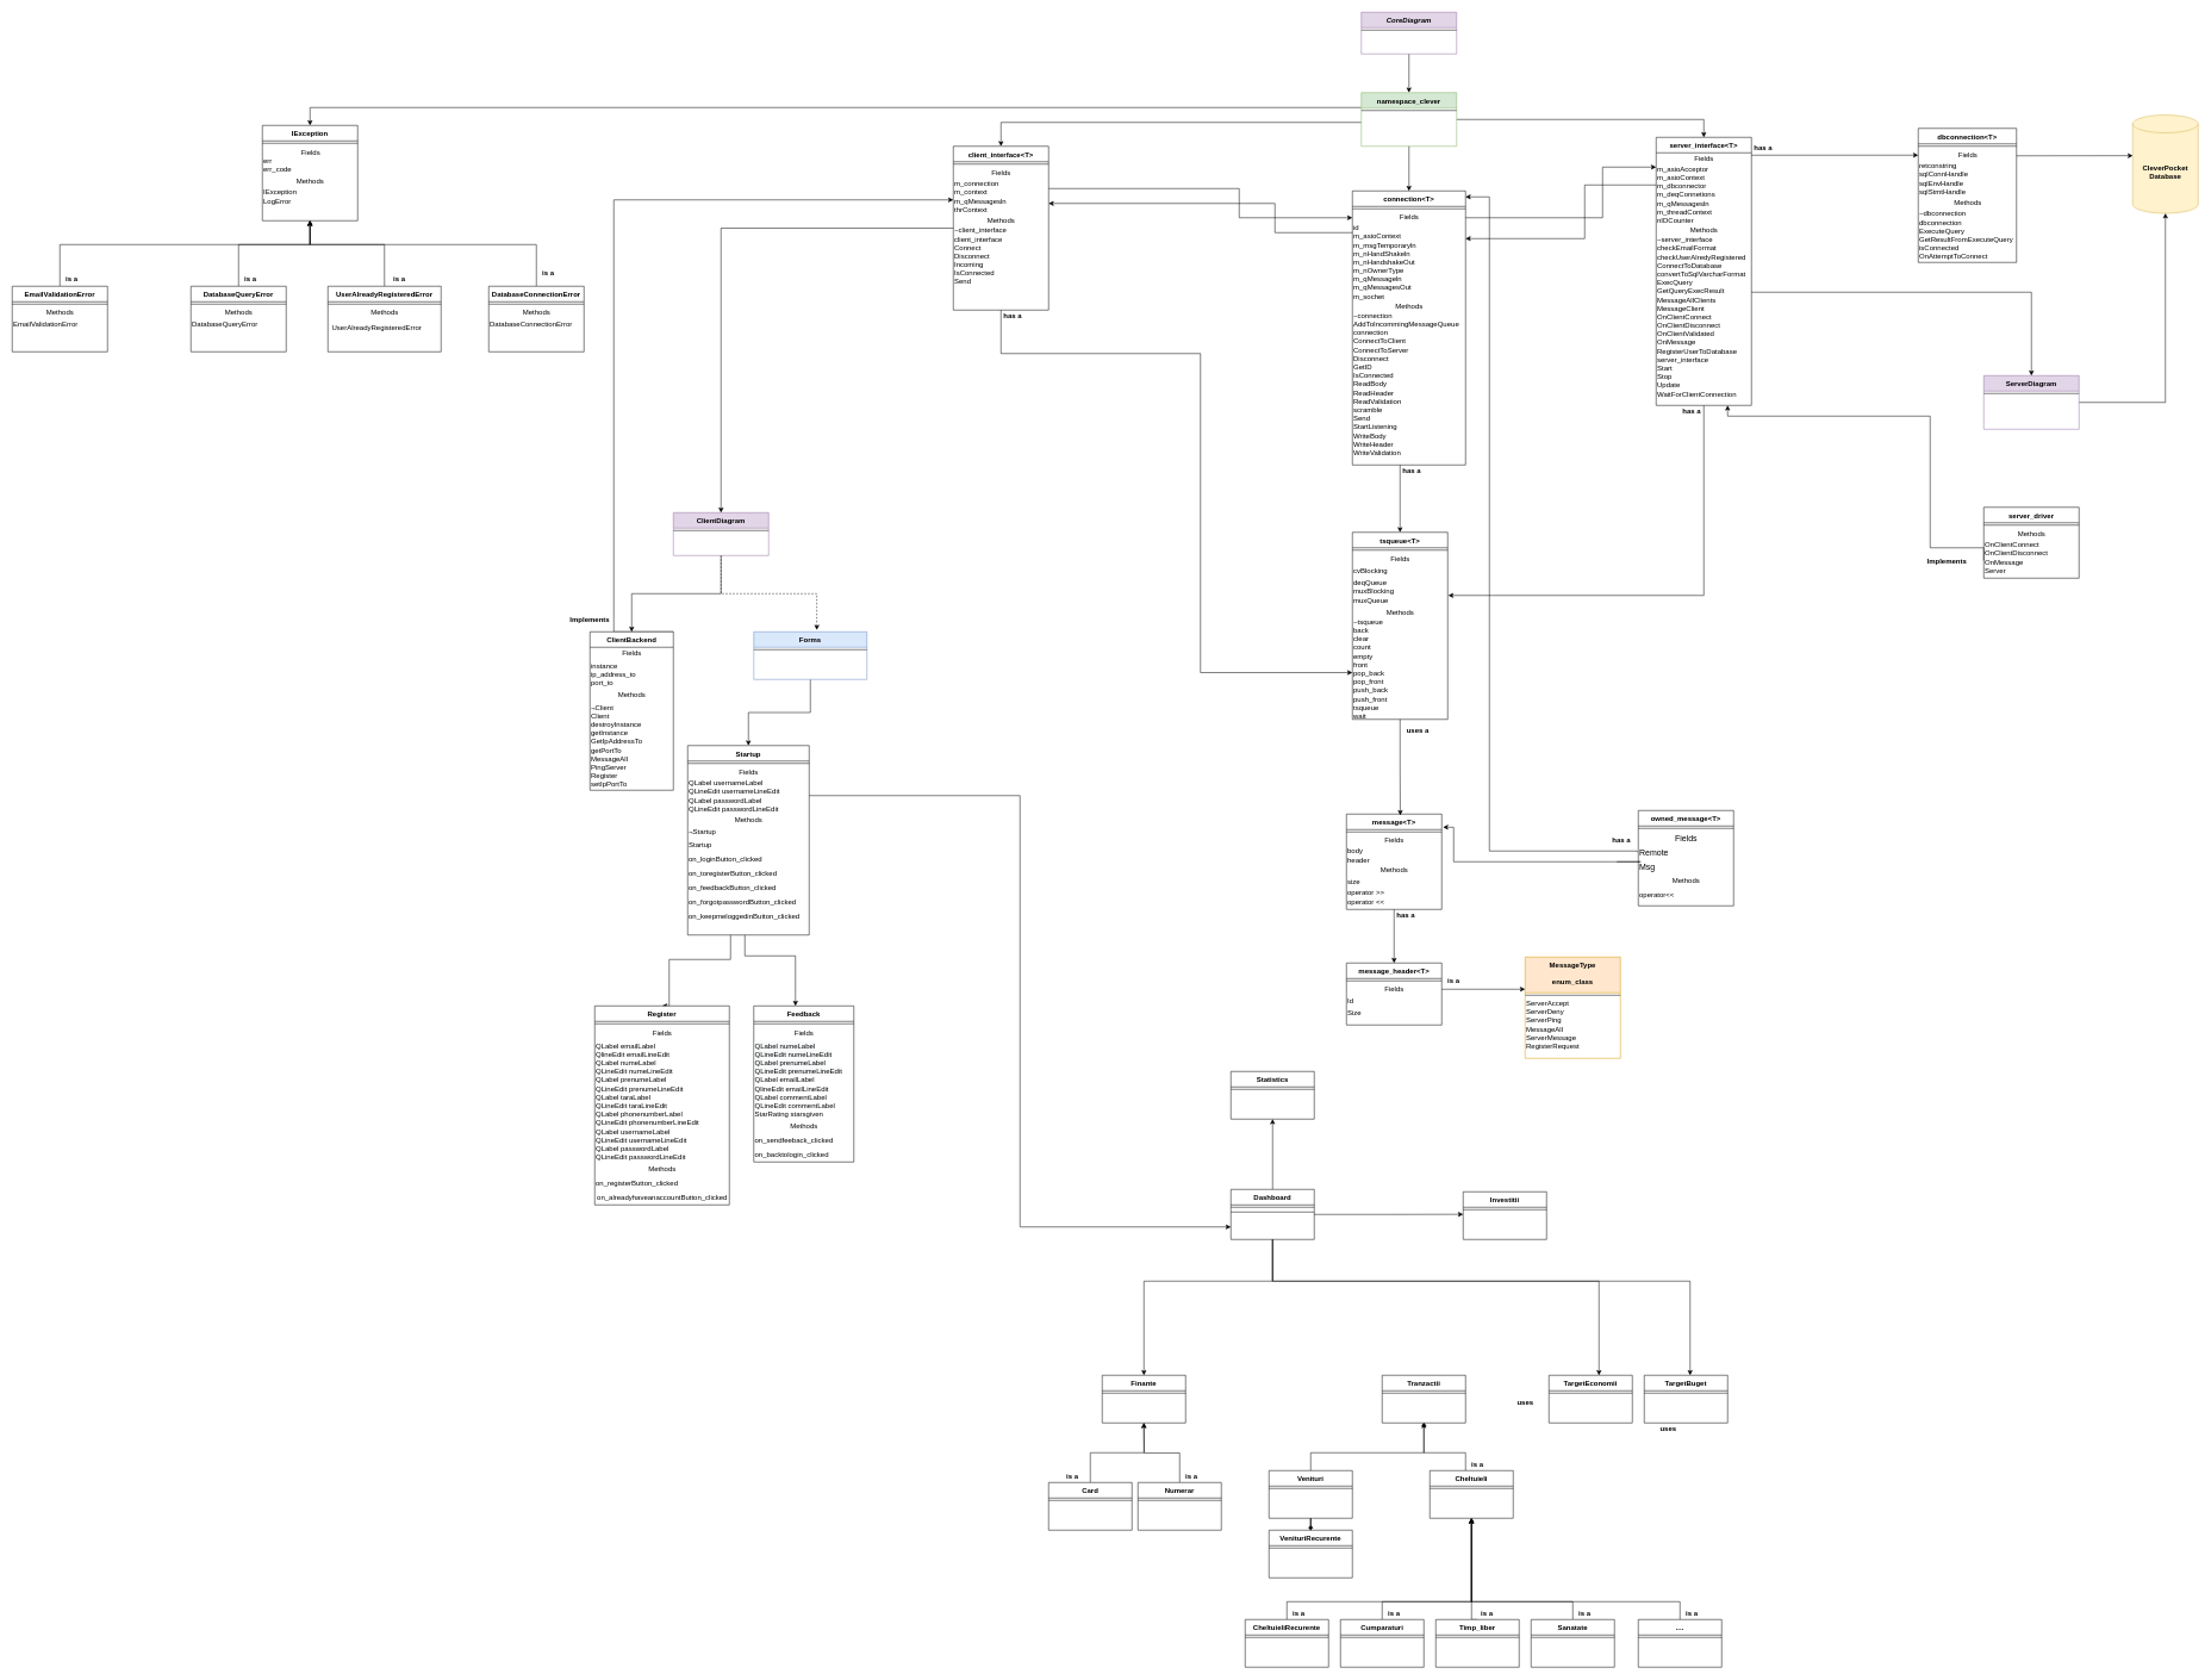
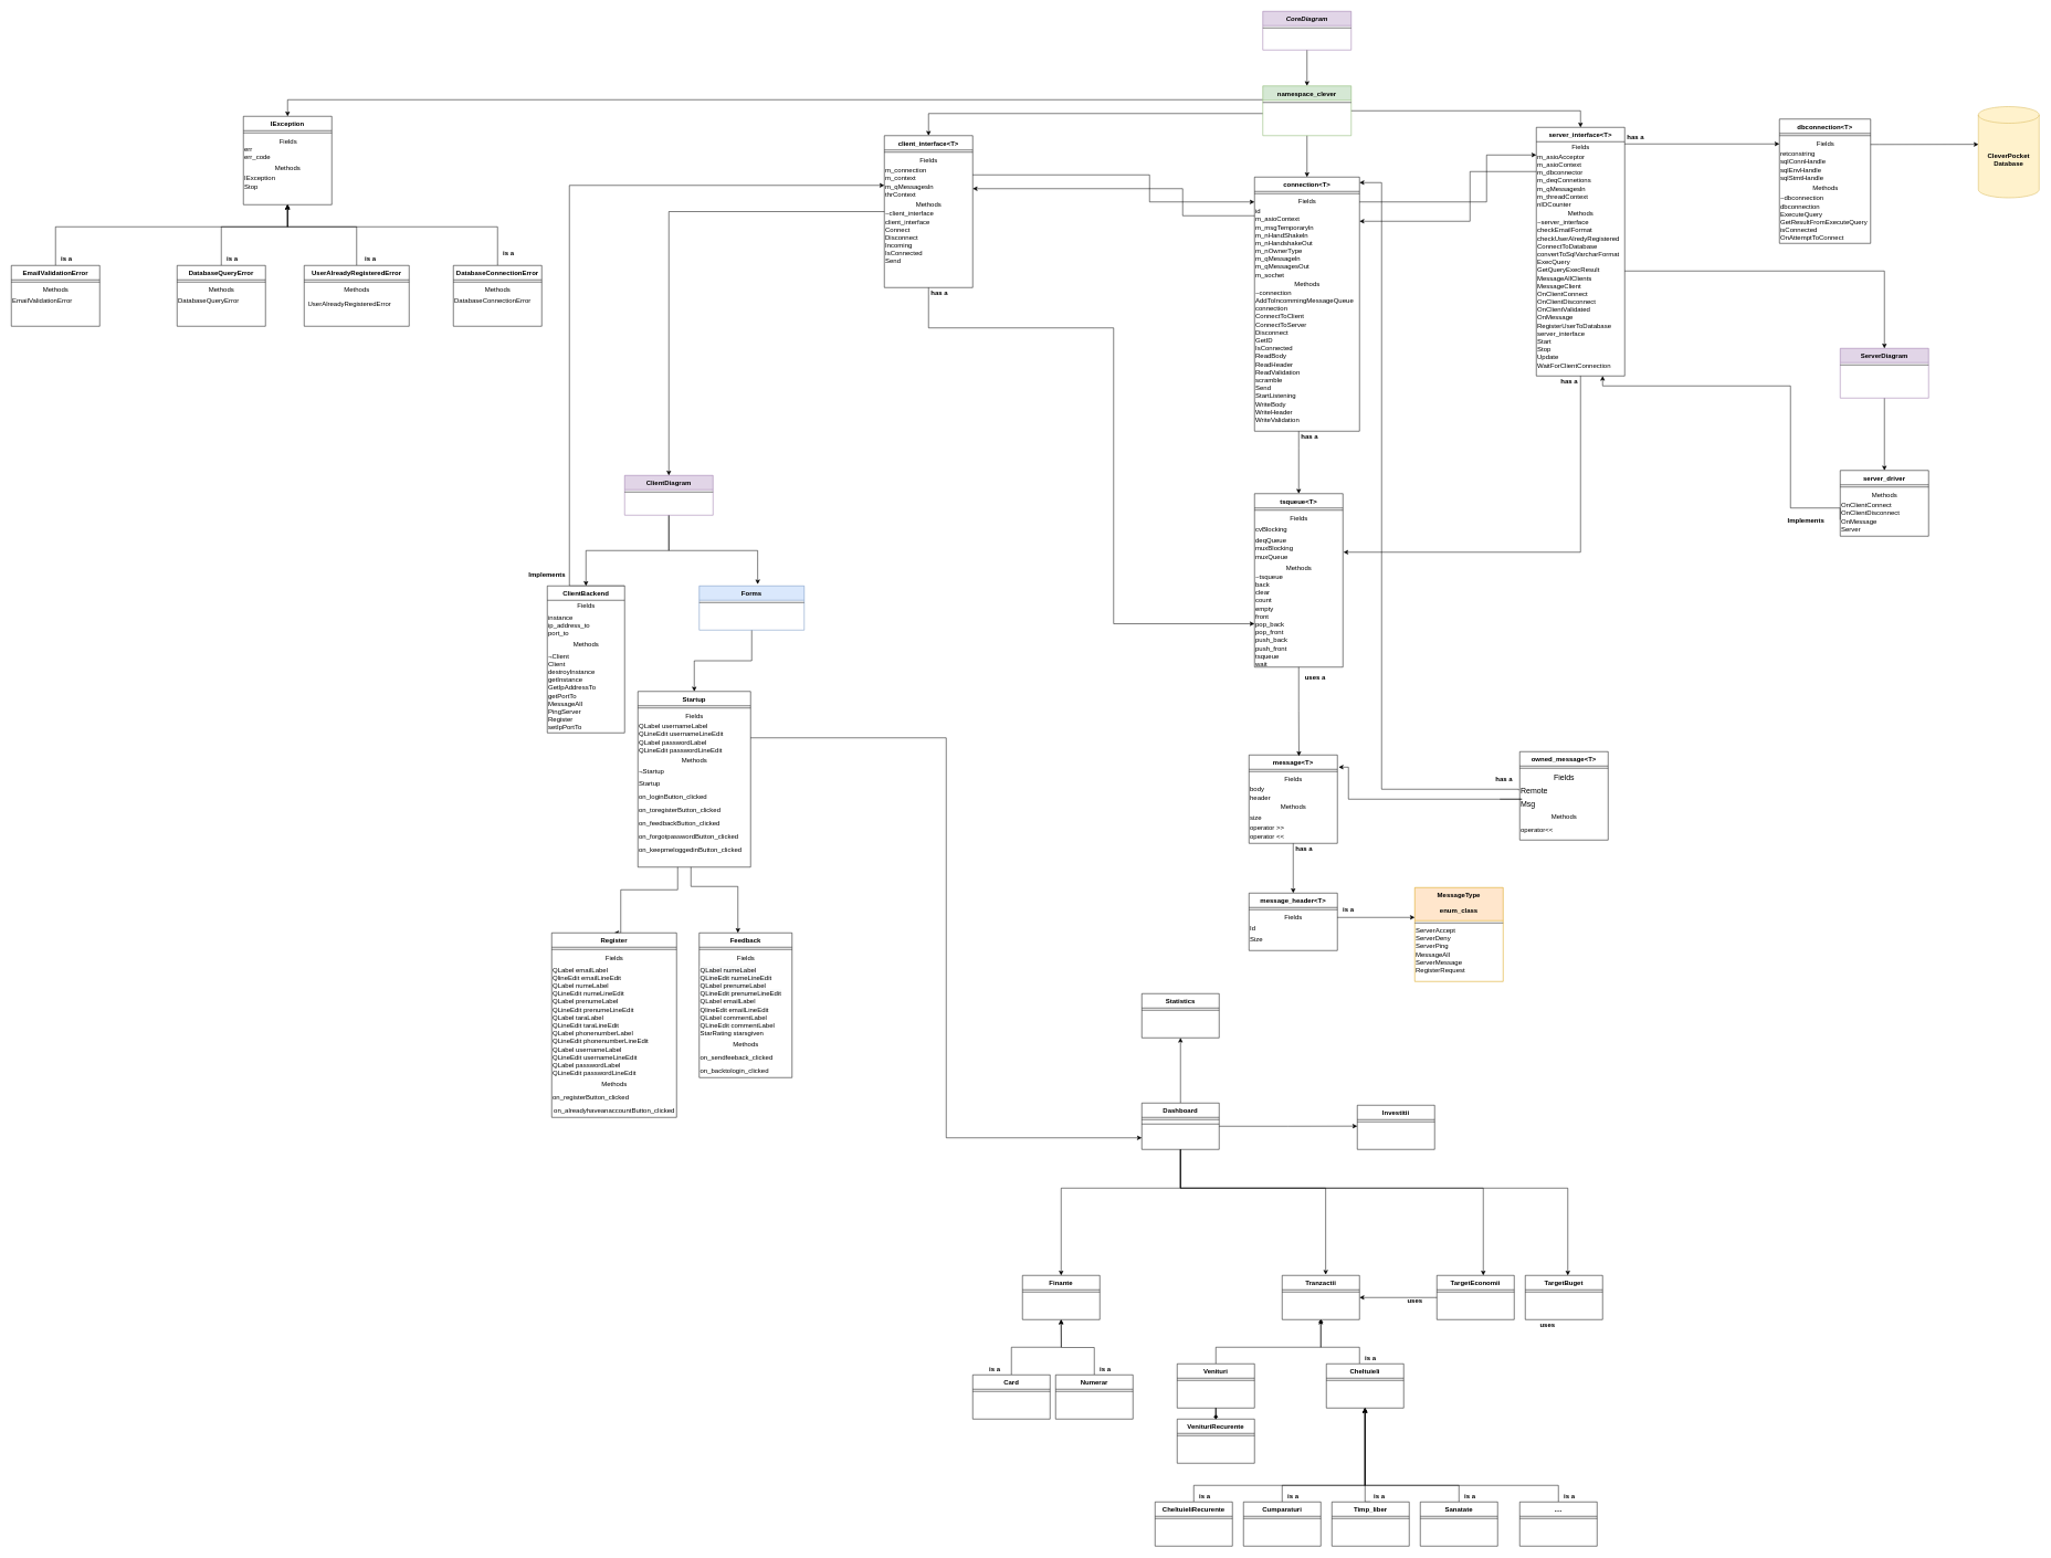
- <mxCell id="99" value="IException&lt;br&gt;LogError" style="text;html=1;align=left;verticalAlign=middle;resizable=0;points=[];autosize=1;" parent="95" vertex="1"><mxGeometry y="104" width="160" height="30" as="geometry" /></mxCell>
+ <mxCell id="99" value="IException&lt;br&gt;Stop" style="text;html=1;align=left;verticalAlign=middle;resizable=0;points=[];autosize=1;" parent="95" vertex="1"><mxGeometry y="104" width="160" height="30" as="geometry" /></mxCell>
- <mxCell id="9" style="edgeStyle=orthogonalEdgeStyle;rounded=0;orthogonalLoop=1;jettySize=auto;html=1;" parent="1" source="10" target="94" edge="1"><mxGeometry relative="1" as="geometry" /></mxCell>
+ <mxCell id="9" style="edgeStyle=orthogonalEdgeStyle;rounded=0;orthogonalLoop=1;jettySize=auto;html=1;" parent="1" source="10" target="123" edge="1"><mxGeometry relative="1" as="geometry" /></mxCell>
- <mxCell id="6" style="edgeStyle=orthogonalEdgeStyle;rounded=0;orthogonalLoop=1;jettySize=auto;html=1;entryX=0.557;entryY=-0.038;entryDx=0;entryDy=0;entryPerimeter=0;dashed=1;" parent="1" source="7" target="134" edge="1"><mxGeometry relative="1" as="geometry" /></mxCell>
+ <mxCell id="6" style="edgeStyle=orthogonalEdgeStyle;rounded=0;orthogonalLoop=1;jettySize=auto;html=1;entryX=0.557;entryY=-0.038;entryDx=0;entryDy=0;entryPerimeter=0;" parent="1" source="7" target="134" edge="1"><mxGeometry relative="1" as="geometry" /></mxCell>
+ <mxCell id="165" style="edgeStyle=orthogonalEdgeStyle;rounded=0;orthogonalLoop=1;jettySize=auto;html=1;entryX=0.563;entryY=-0.016;entryDx=0;entryDy=0;entryPerimeter=0;" parent="1" source="171" target="178" edge="1"><mxGeometry relative="1" as="geometry"><Array as="points"><mxPoint x="2136" y="2150" /><mxPoint x="2399" y="2150" /></Array></mxGeometry></mxCell>
+ <mxCell id="217" style="edgeStyle=orthogonalEdgeStyle;rounded=0;orthogonalLoop=1;jettySize=auto;html=1;entryX=1;entryY=0.5;entryDx=0;entryDy=0;" parent="1" source="218" target="178" edge="1"><mxGeometry relative="1" as="geometry" /></mxCell>
